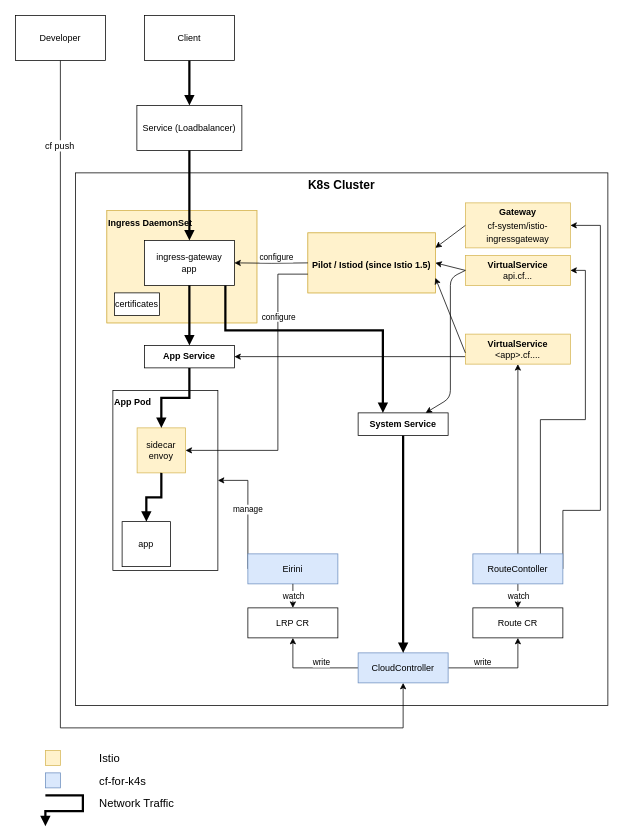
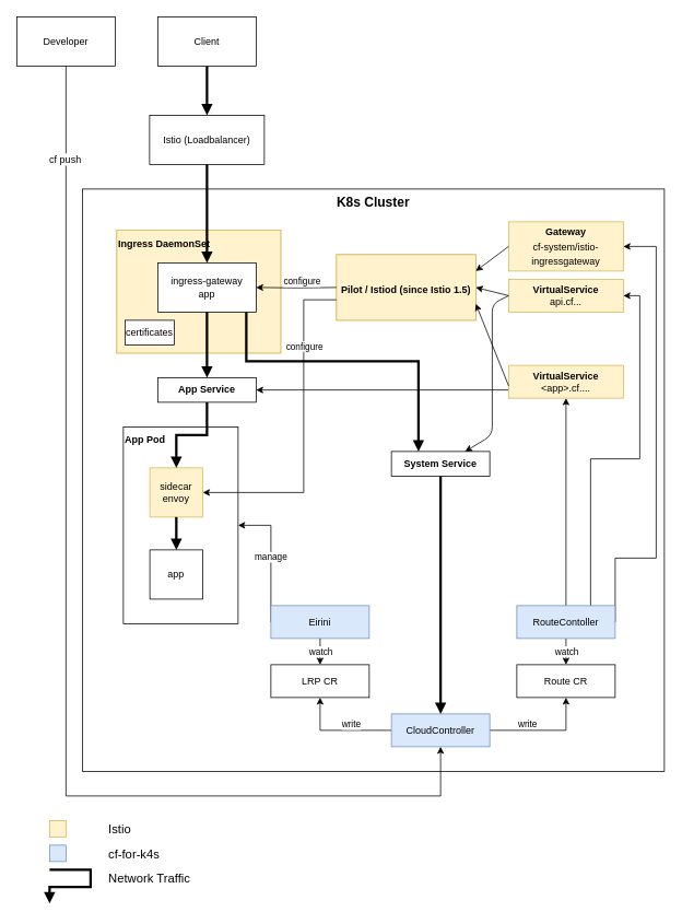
- <mxCell id="8" value="Service (Loadbalancer)" style="rounded=0;whiteSpace=wrap;html=1;" parent="1" vertex="1"><mxGeometry x="182" y="140" width="140" height="60" as="geometry" /></mxCell>
+ <mxCell id="8" value="Istio (Loadbalancer)" style="rounded=0;whiteSpace=wrap;html=1;" parent="1" vertex="1"><mxGeometry x="182" y="140" width="140" height="60" as="geometry" /></mxCell>
- <mxCell id="12" value="app" style="rounded=0;whiteSpace=wrap;html=1;" parent="9" vertex="1"><mxGeometry x="12.308" y="175" width="64.615" height="60" as="geometry" /></mxCell>
+ <mxCell id="12" value="app" style="rounded=0;whiteSpace=wrap;html=1;" parent="9" vertex="1"><mxGeometry x="32.308" y="150" width="64.615" height="60" as="geometry" /></mxCell>
